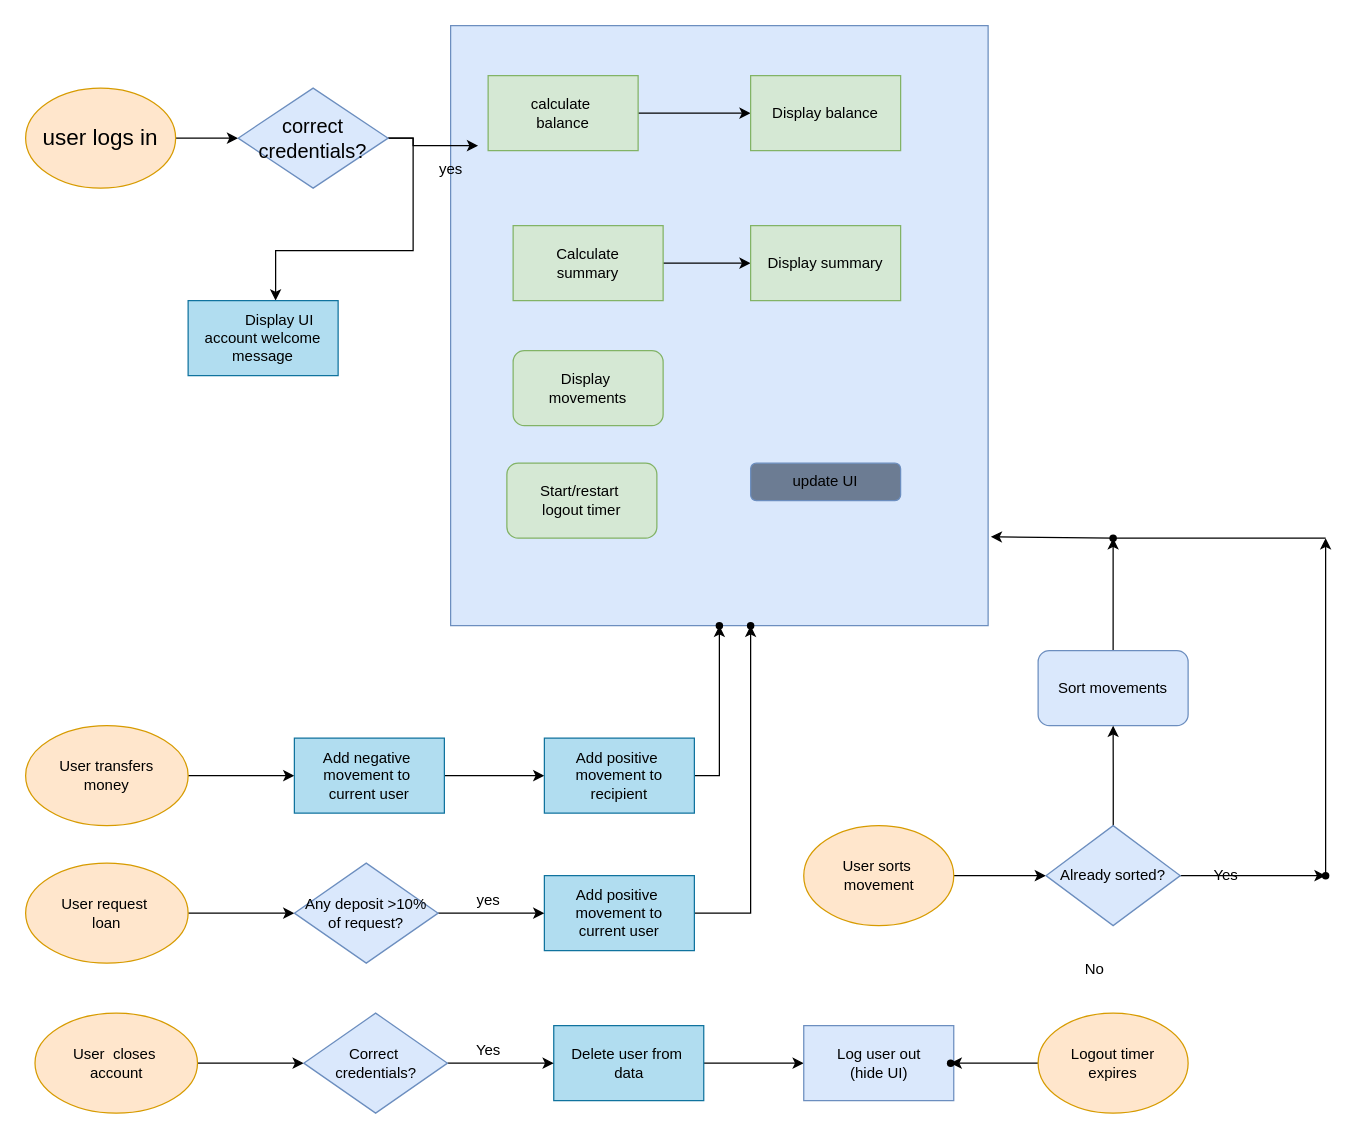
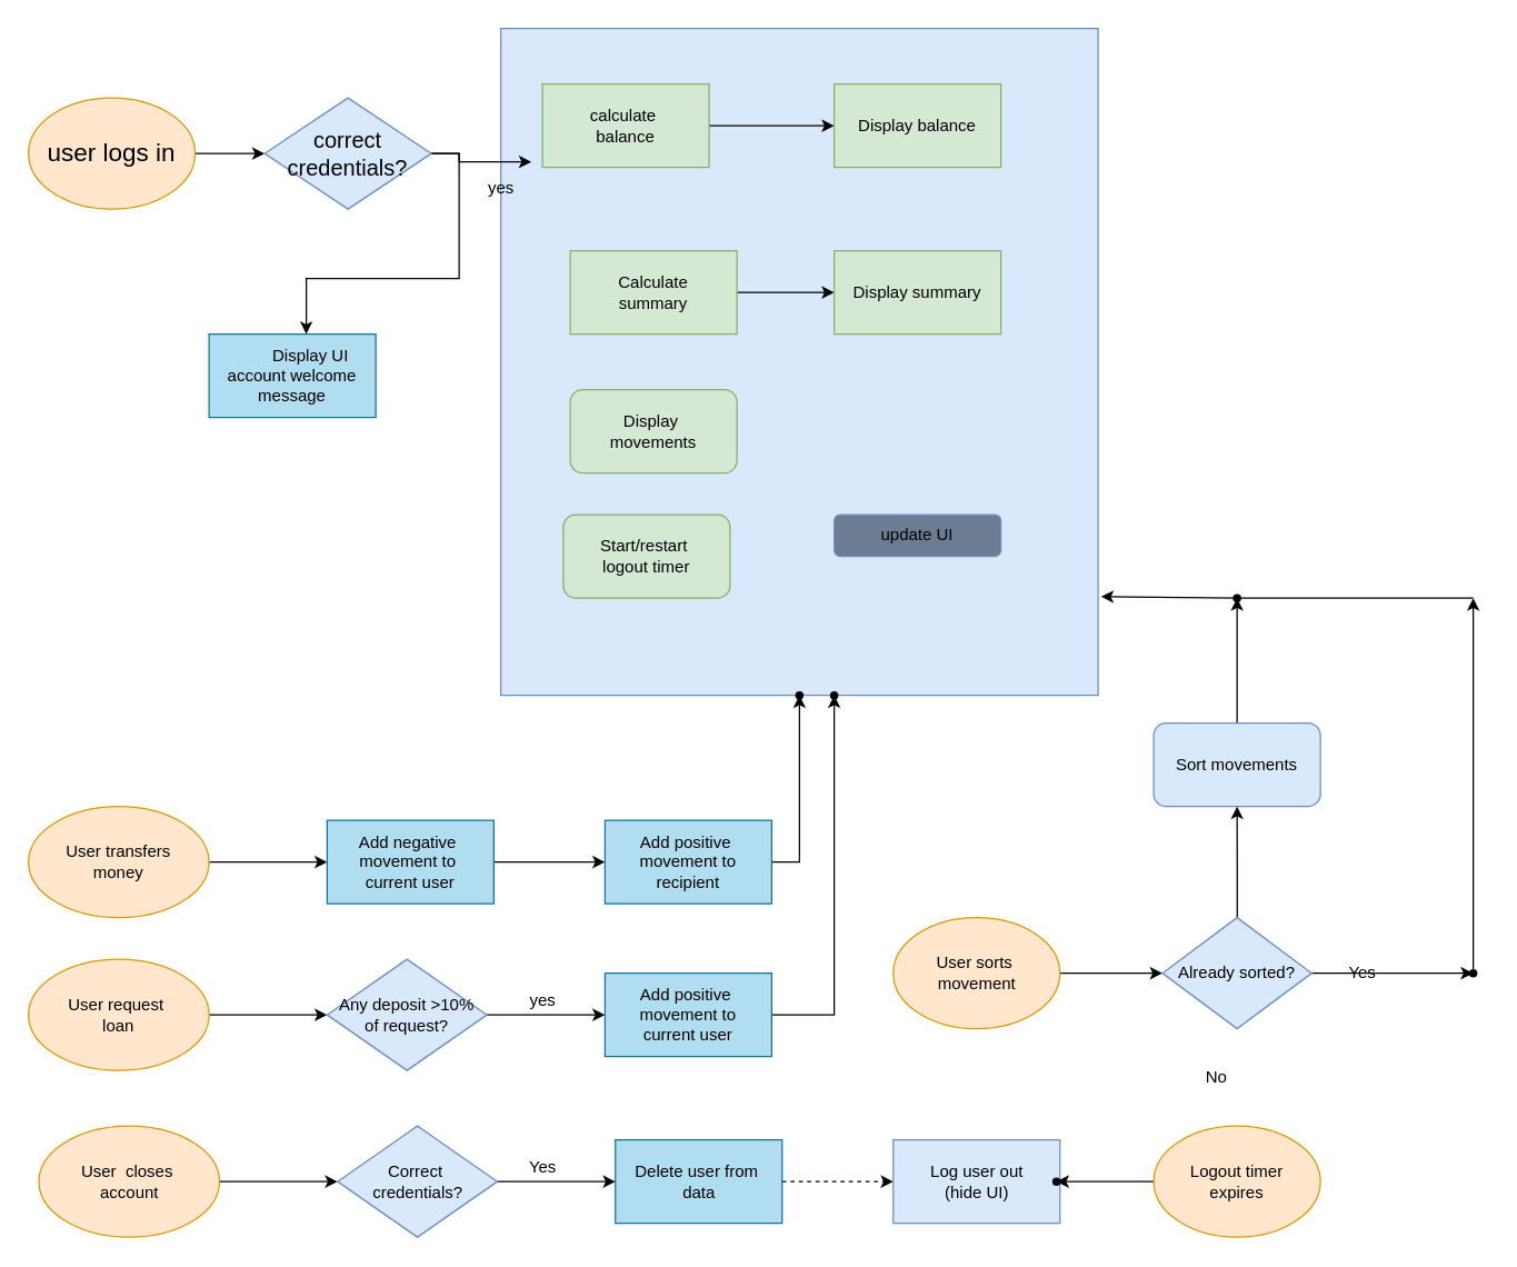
- <mxCell id="37" value="" style="edgeStyle=orthogonalEdgeStyle;rounded=0;orthogonalLoop=1;jettySize=auto;html=1;" edge="1" parent="1" source="38" target="41"><mxGeometry relative="1" as="geometry" /></mxCell>
+ <mxCell id="37" value="" style="edgeStyle=orthogonalEdgeStyle;rounded=0;orthogonalLoop=1;jettySize=auto;html=1;dashed=1;" edge="1" parent="1" source="38" target="41"><mxGeometry relative="1" as="geometry" /></mxCell>
